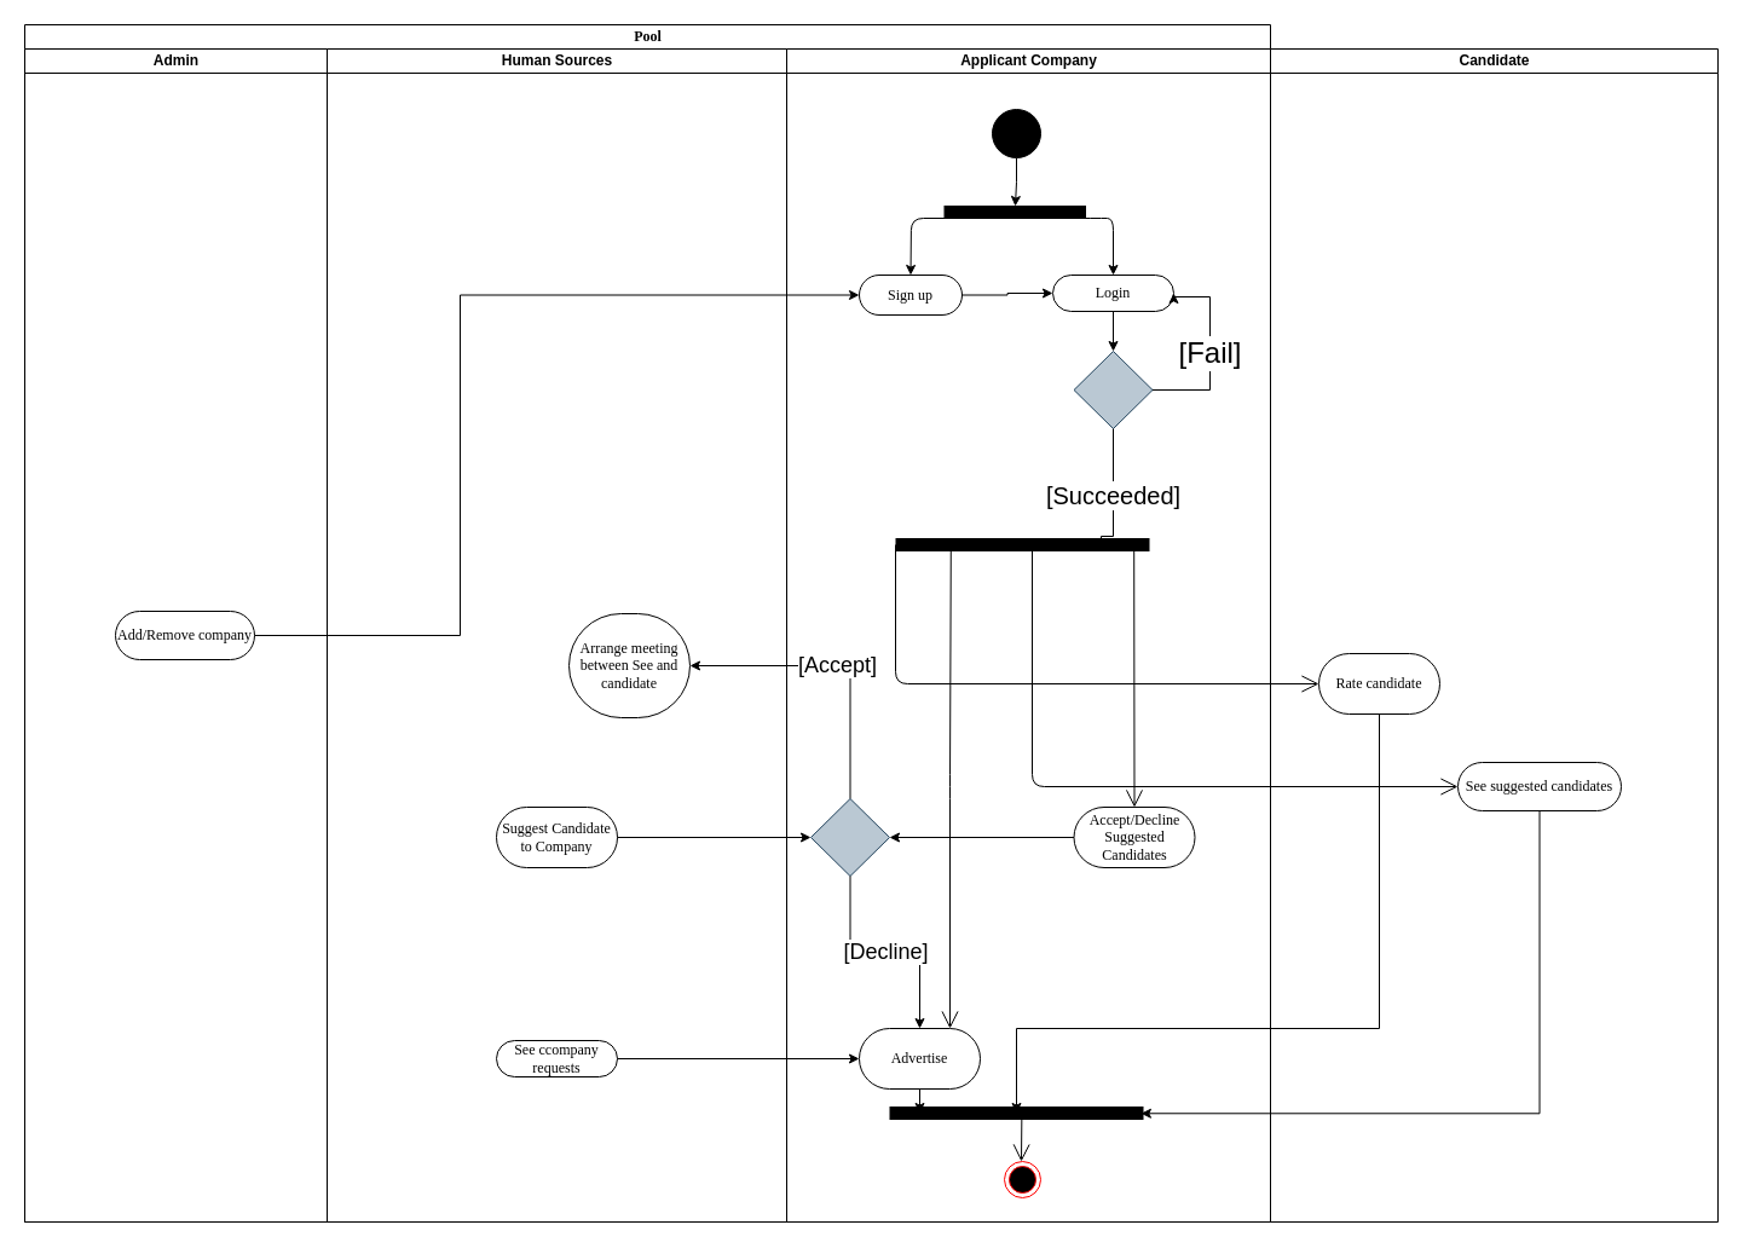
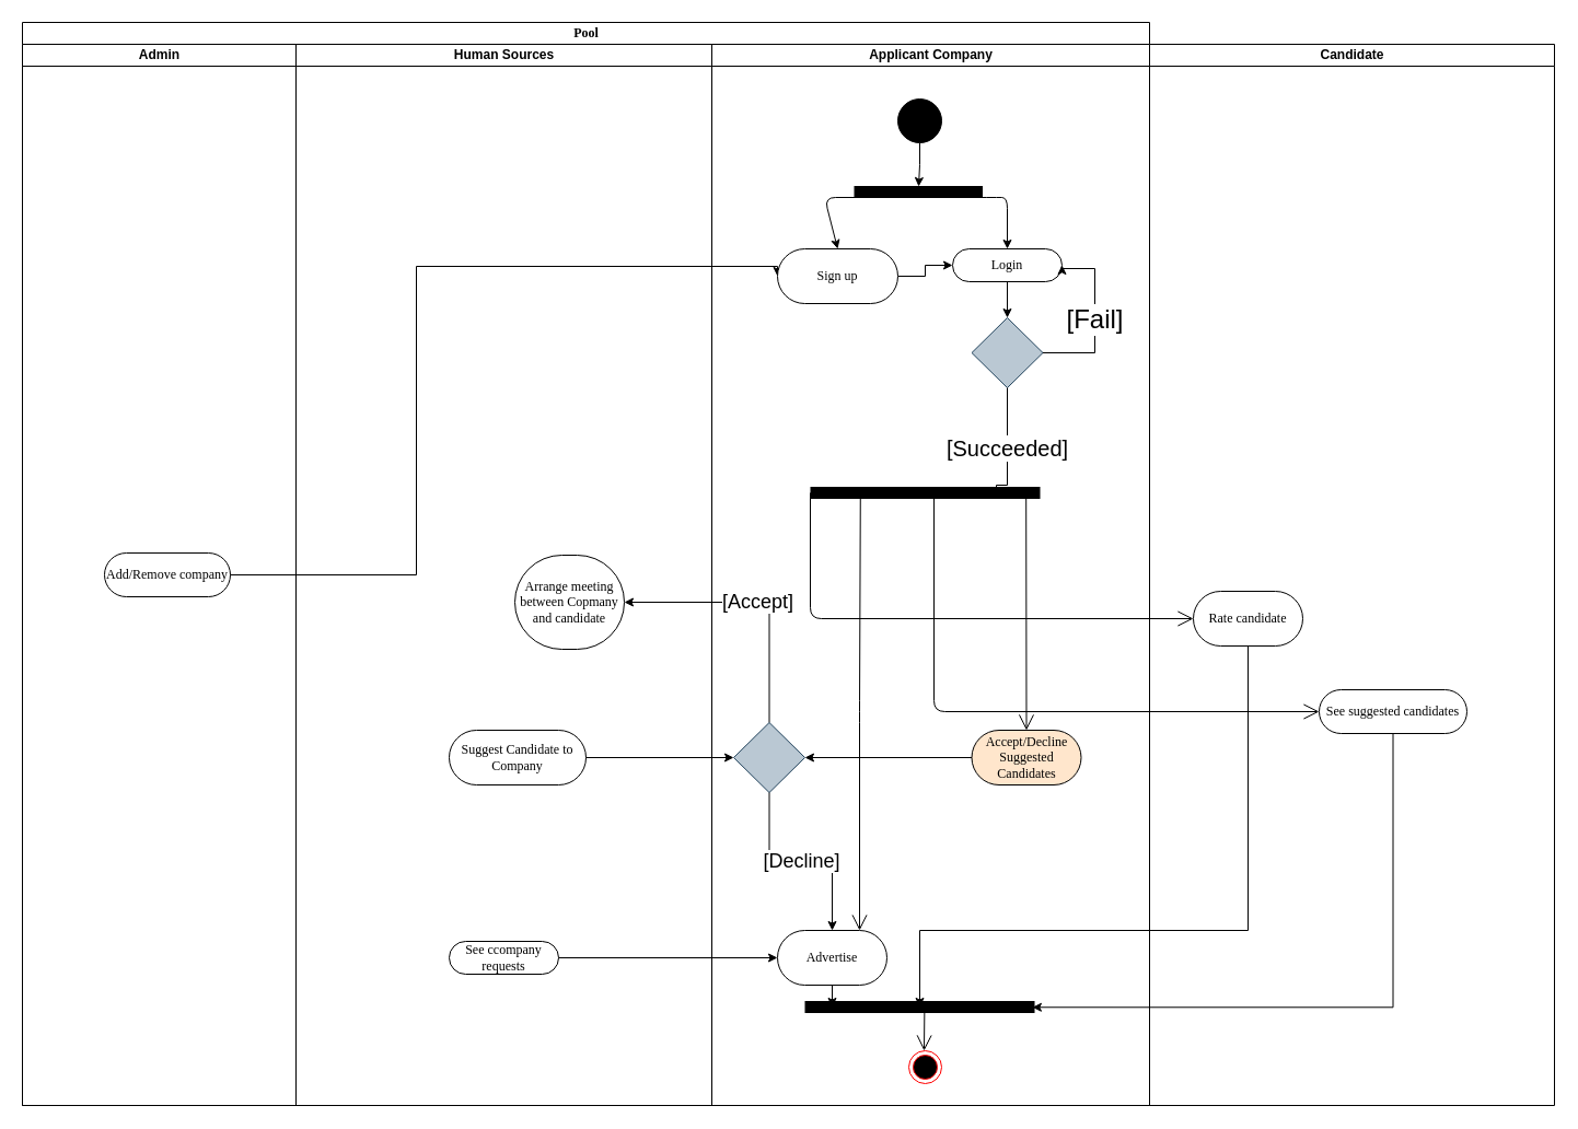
- <mxCell id="28" value="Sign up" style="rounded=1;whiteSpace=wrap;html=1;shadow=0;comic=0;labelBackgroundColor=none;strokeWidth=1;fontFamily=Verdana;fontSize=12;align=center;arcSize=50;" vertex="1" parent="13"><mxGeometry x="60" y="187" width="85" height="33" as="geometry" /></mxCell>
+ <mxCell id="28" value="Sign up" style="rounded=1;whiteSpace=wrap;html=1;shadow=0;comic=0;labelBackgroundColor=none;strokeWidth=1;fontFamily=Verdana;fontSize=12;align=center;arcSize=50;" vertex="1" parent="13"><mxGeometry x="60" y="187" width="110" height="50" as="geometry" /></mxCell>
- <mxCell id="7" value="Arrange meeting between See and candidate&lt;br&gt;" style="rounded=1;whiteSpace=wrap;html=1;shadow=0;comic=0;labelBackgroundColor=none;strokeWidth=1;fontFamily=Verdana;fontSize=12;align=center;arcSize=50;" vertex="1" parent="5"><mxGeometry x="200" y="467" width="100" height="86" as="geometry" /></mxCell>
+ <mxCell id="7" value="Arrange meeting between Copmany and candidate&lt;br&gt;" style="rounded=1;whiteSpace=wrap;html=1;shadow=0;comic=0;labelBackgroundColor=none;strokeWidth=1;fontFamily=Verdana;fontSize=12;align=center;arcSize=50;" vertex="1" parent="5"><mxGeometry x="200" y="467" width="100" height="86" as="geometry" /></mxCell>
- <mxCell id="8" value="Suggest Candidate to Company" style="rounded=1;whiteSpace=wrap;html=1;shadow=0;comic=0;labelBackgroundColor=none;strokeWidth=1;fontFamily=Verdana;fontSize=12;align=center;arcSize=50;" vertex="1" parent="5"><mxGeometry x="140" y="627" width="100" height="50" as="geometry" /></mxCell>
+ <mxCell id="8" value="Suggest Candidate to Company" style="rounded=1;whiteSpace=wrap;html=1;shadow=0;comic=0;labelBackgroundColor=none;strokeWidth=1;fontFamily=Verdana;fontSize=12;align=center;arcSize=50;" vertex="1" parent="5"><mxGeometry x="140" y="627" width="125" height="50" as="geometry" /></mxCell>
- <mxCell id="30" value="Accept/Decline Suggested Candidates" style="rounded=1;whiteSpace=wrap;html=1;shadow=0;comic=0;labelBackgroundColor=none;strokeWidth=1;fontFamily=Verdana;fontSize=12;align=center;arcSize=50;" vertex="1" parent="13"><mxGeometry x="237.5" y="627" width="100" height="50" as="geometry" /></mxCell>
+ <mxCell id="30" value="Accept/Decline Suggested Candidates" style="rounded=1;whiteSpace=wrap;html=1;shadow=0;comic=0;labelBackgroundColor=none;strokeWidth=1;fontFamily=Verdana;fontSize=12;align=center;arcSize=50;fillColor=#ffe6cc;" vertex="1" parent="13"><mxGeometry x="237.5" y="627" width="100" height="50" as="geometry" /></mxCell>
